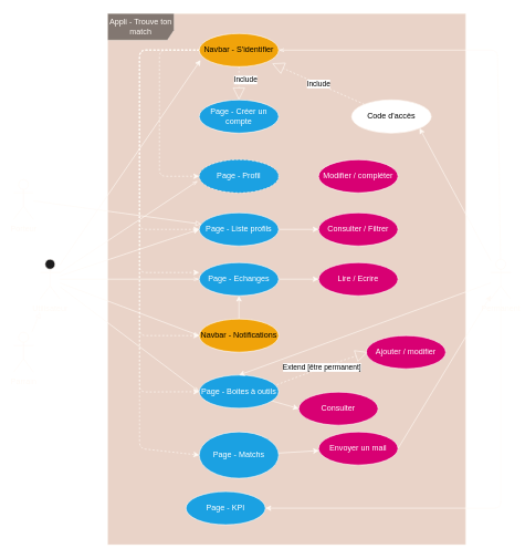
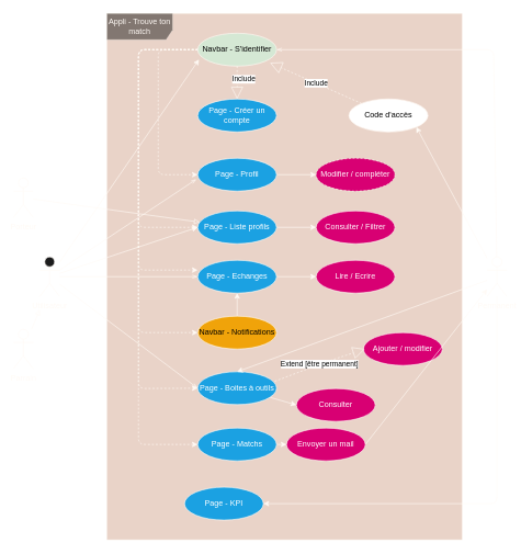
- <mxCell id="31" value="Navbar - S'identifier" style="ellipse;whiteSpace=wrap;html=1;fillColor=#f0a30a;fontColor=#000000;strokeColor=#FFFAF5;" parent="1" vertex="1"><mxGeometry x="300" y="50" width="120" height="50" as="geometry" /></mxCell>
+ <mxCell id="31" value="Navbar - S'identifier" style="ellipse;whiteSpace=wrap;html=1;fillColor=#d5e8d4;fontColor=#000000;strokeColor=#FFFAF5;" parent="1" vertex="1"><mxGeometry x="300" y="50" width="120" height="50" as="geometry" /></mxCell>
- <mxCell id="16" value="Page - Profil" style="ellipse;whiteSpace=wrap;html=1;fillColor=#1ba1e2;fontColor=#ffffff;strokeColor=#FFFAF5;dashed=1;" parent="1" vertex="1"><mxGeometry x="300" y="240" width="120" height="50" as="geometry" /></mxCell>
+ <mxCell id="16" value="Page - Profil" style="ellipse;whiteSpace=wrap;html=1;fillColor=#1ba1e2;fontColor=#ffffff;strokeColor=#FFFAF5;" parent="1" vertex="1"><mxGeometry x="300" y="240" width="120" height="50" as="geometry" /></mxCell>
+ <mxCell id="15" style="edgeStyle=none;jumpSize=15;html=1;entryX=0;entryY=0.5;entryDx=0;entryDy=0;strokeWidth=1;endArrow=classic;endFill=1;startSize=16;strokeColor=#FFFAF5;" parent="1" source="16" target="37" edge="1"><mxGeometry relative="1" as="geometry" /></mxCell>
- <mxCell id="37" value="Modifier / compléter" style="ellipse;whiteSpace=wrap;html=1;fillColor=#d80073;fontColor=#ffffff;strokeColor=#FFFAF5;" parent="1" vertex="1"><mxGeometry x="480" y="240" width="120" height="50" as="geometry" /></mxCell>
+ <mxCell id="37" value="Modifier / compléter" style="ellipse;whiteSpace=wrap;html=1;fillColor=#d80073;fontColor=#ffffff;strokeColor=#FFFAF5;dashed=1;" parent="1" vertex="1"><mxGeometry x="480" y="240" width="120" height="50" as="geometry" /></mxCell>
- <mxCell id="10" style="edgeStyle=none;html=1;entryX=0;entryY=0.5;entryDx=0;entryDy=0;endArrow=openThin;endFill=0;strokeColor=#FFFAF5;" parent="1" source="14" target="20" edge="1"><mxGeometry relative="1" as="geometry" /></mxCell>
- <mxCell id="50" value="Envoyer un mail" style="ellipse;whiteSpace=wrap;html=1;fillColor=#d80073;fontColor=#ffffff;strokeColor=#FFFAF5;" parent="1" vertex="1"><mxGeometry x="480" y="650" width="120" height="50" as="geometry" /></mxCell>
+ <mxCell id="50" value="Envoyer un mail" style="ellipse;whiteSpace=wrap;html=1;fillColor=#d80073;fontColor=#ffffff;strokeColor=#FFFAF5;" parent="1" vertex="1"><mxGeometry x="435" y="650" width="120" height="50" as="geometry" /></mxCell>
- <mxCell id="24" value="Page - Matchs" style="ellipse;whiteSpace=wrap;html=1;fillColor=#1ba1e2;fontColor=#ffffff;strokeColor=#FFFAF5;" parent="1" vertex="1"><mxGeometry x="300" y="650" width="120" height="70" as="geometry" /></mxCell>
+ <mxCell id="24" value="Page - Matchs" style="ellipse;whiteSpace=wrap;html=1;fillColor=#1ba1e2;fontColor=#ffffff;strokeColor=#FFFAF5;" parent="1" vertex="1"><mxGeometry x="300" y="650" width="120" height="50" as="geometry" /></mxCell>
